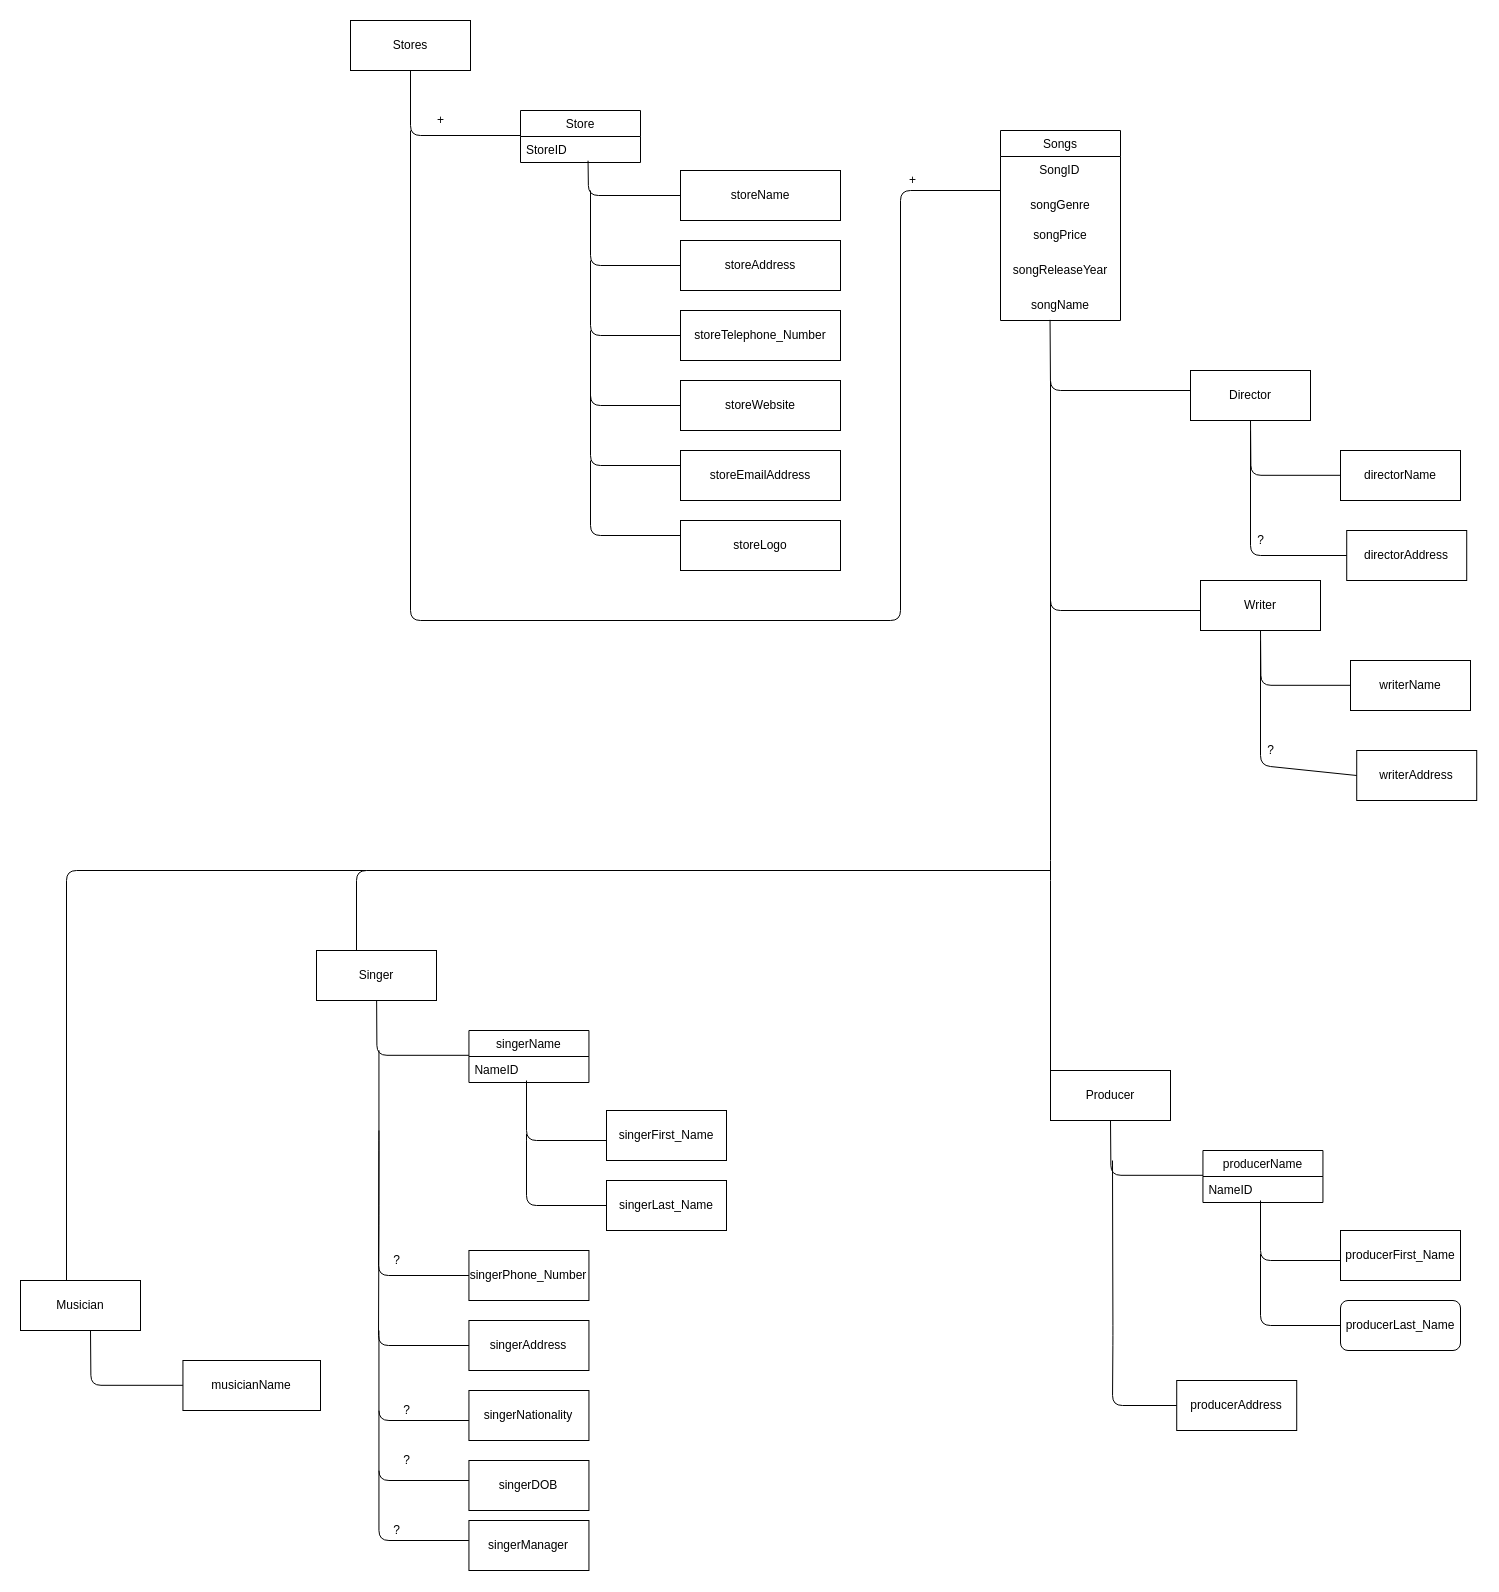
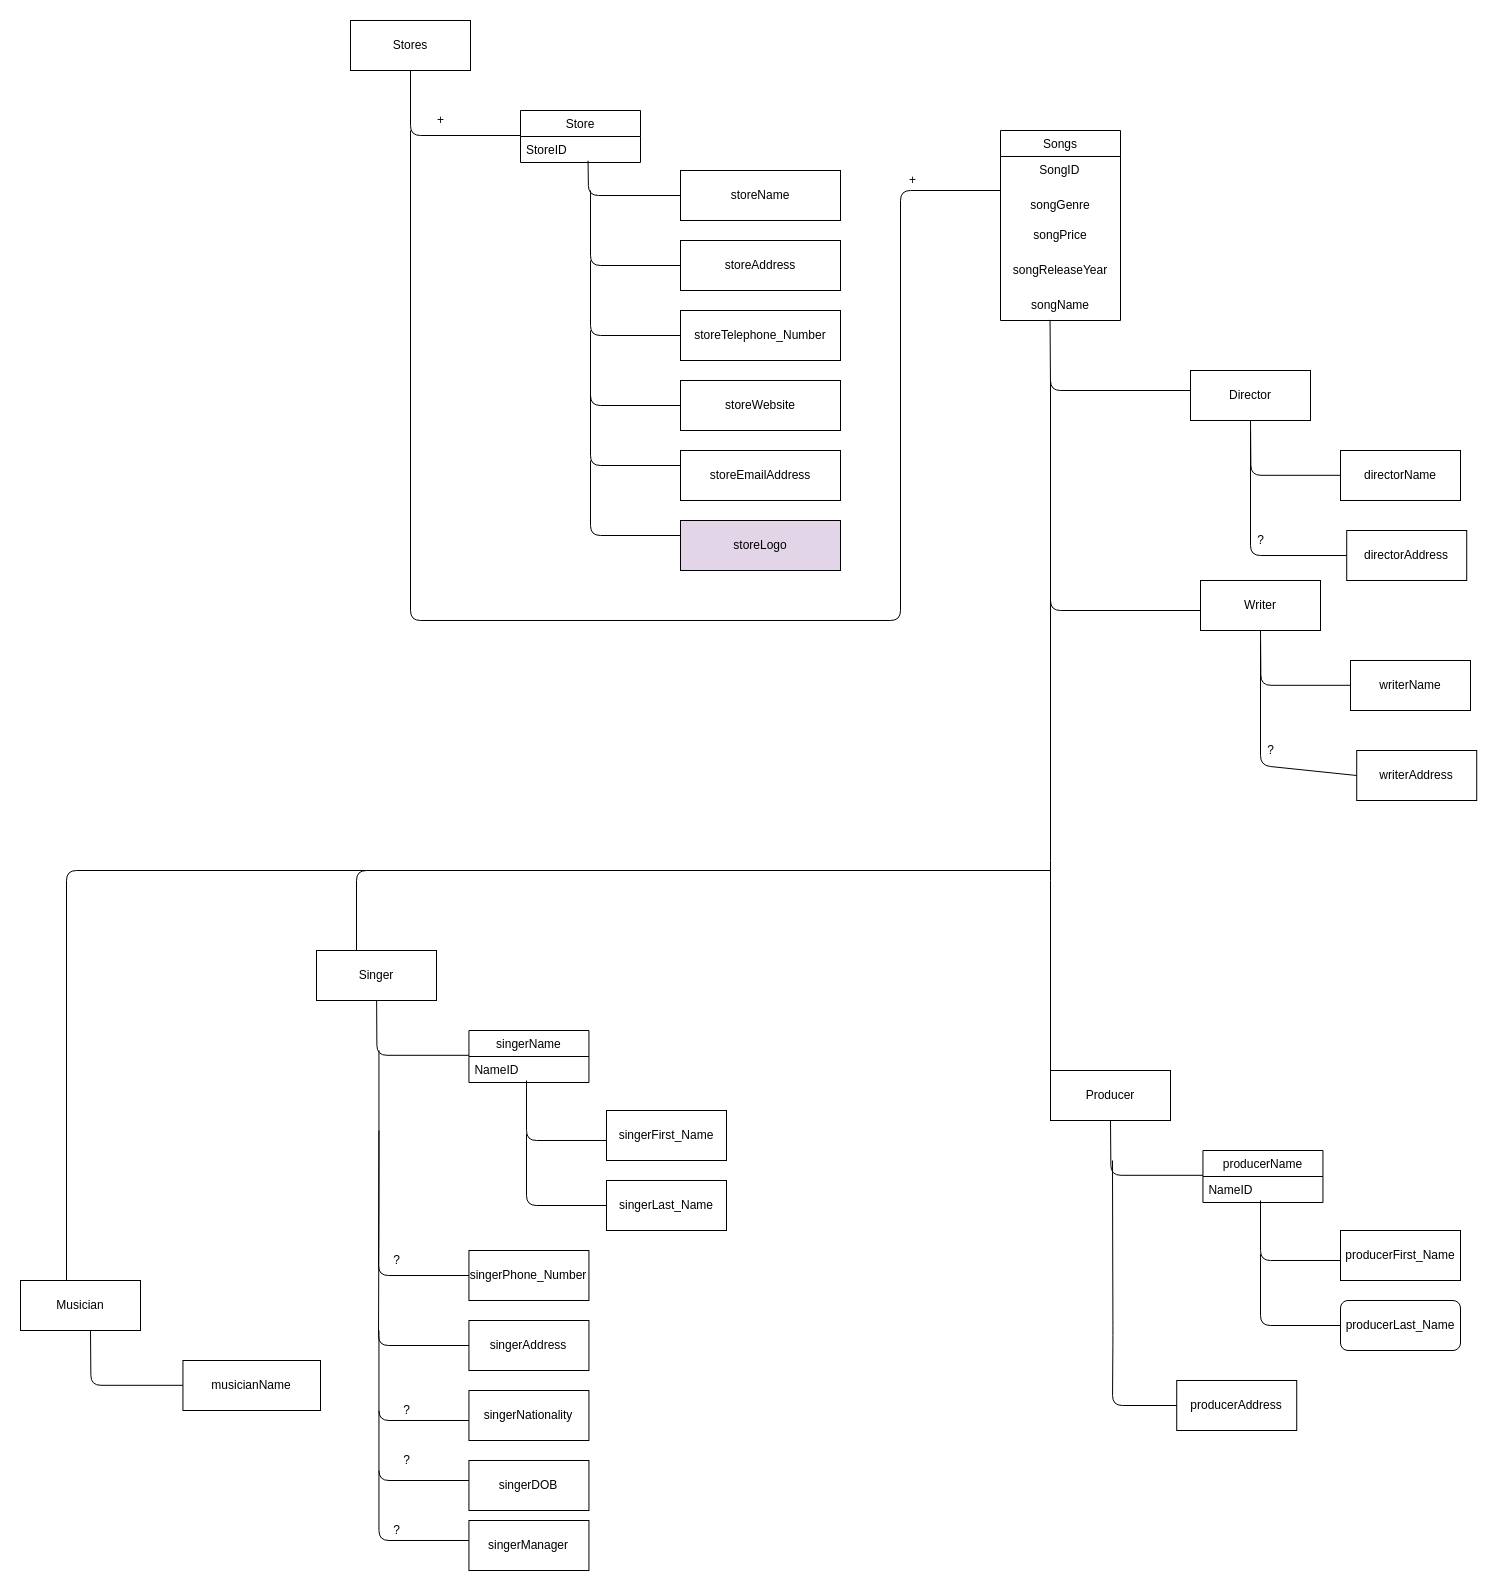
- <mxCell id="44" value="storeLogo" style="rounded=0;whiteSpace=wrap;html=1;" parent="1" vertex="1"><mxGeometry x="680" y="520" width="160" height="50" as="geometry" /></mxCell>
+ <mxCell id="44" value="storeLogo" style="rounded=0;whiteSpace=wrap;html=1;fillColor=#e1d5e7;" parent="1" vertex="1"><mxGeometry x="680" y="520" width="160" height="50" as="geometry" /></mxCell>
